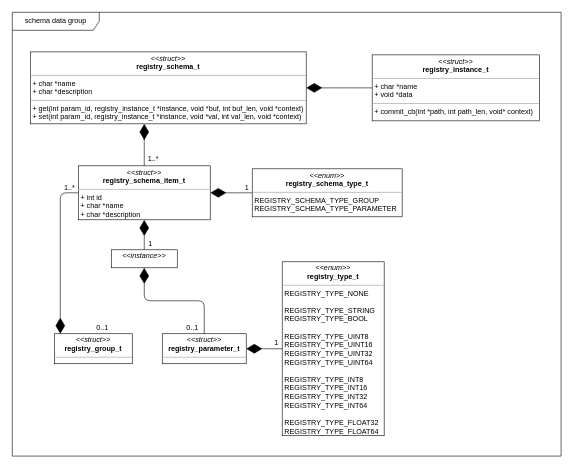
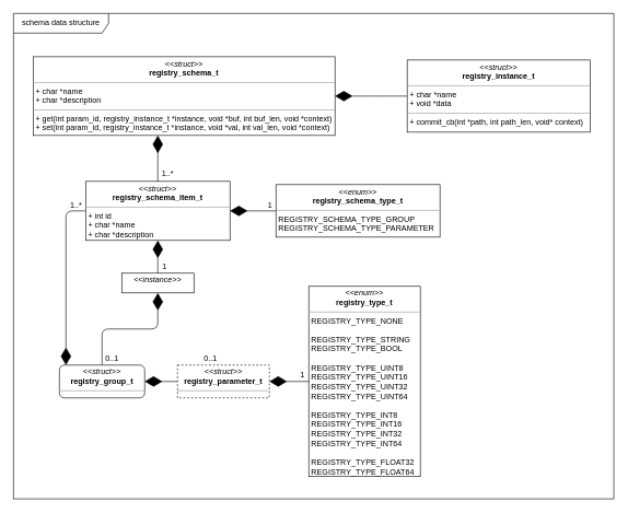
- <mxCell id="2" value="schema data group" style="shape=umlFrame;whiteSpace=wrap;html=1;verticalAlign=top;width=145;height=30;swimlaneFillColor=#ffffff;" parent="1" vertex="1"><mxGeometry x="20" y="20" width="915" height="740" as="geometry" /></mxCell>
+ <mxCell id="2" value="schema data structure" style="shape=umlFrame;whiteSpace=wrap;html=1;verticalAlign=top;width=145;height=30;swimlaneFillColor=#ffffff;" parent="1" vertex="1"><mxGeometry x="20" y="20" width="915" height="740" as="geometry" /></mxCell>
+ <mxCell id="10" value="" style="endArrow=diamondThin;endFill=1;endSize=24;html=1;edgeStyle=elbowEdgeStyle;entryX=0.5;entryY=1;entryDx=0;entryDy=0;elbow=vertical;" parent="1" source="7" target="20" edge="1"><mxGeometry width="160" relative="1" as="geometry"><mxPoint x="340" y="686" as="sourcePoint" /><mxPoint x="255" y="506" as="targetPoint" /></mxGeometry></mxCell>
- <mxCell id="11" value="" style="endArrow=diamondThin;endFill=1;endSize=24;html=1;edgeStyle=elbowEdgeStyle;elbow=vertical;" parent="1" source="8" target="20" edge="1"><mxGeometry width="160" relative="1" as="geometry"><mxPoint x="174" y="566" as="sourcePoint" /><mxPoint x="255" y="506" as="targetPoint" /></mxGeometry></mxCell>
+ <mxCell id="11" value="" style="endArrow=diamondThin;endFill=1;endSize=24;html=1;edgeStyle=elbowEdgeStyle;elbow=vertical;" parent="1" source="8" target="7" edge="1"><mxGeometry width="160" relative="1" as="geometry"><mxPoint x="174" y="566" as="sourcePoint" /><mxPoint x="255" y="506" as="targetPoint" /></mxGeometry></mxCell>
- <mxCell id="7" value="&lt;p style=&quot;margin: 0px ; margin-top: 4px ; text-align: center&quot;&gt;&lt;i&gt;&amp;lt;&amp;lt;struct&amp;gt;&amp;gt;&lt;/i&gt;&lt;br&gt;&lt;b&gt;registry_group_t&lt;/b&gt;&lt;br&gt;&lt;/p&gt;&lt;hr size=&quot;1&quot;&gt;&lt;p style=&quot;margin: 0px ; margin-left: 4px&quot;&gt;&lt;br&gt;&lt;/p&gt;&lt;p style=&quot;margin: 0px ; margin-left: 4px&quot;&gt;&amp;nbsp;&lt;/p&gt;" style="verticalAlign=top;align=left;overflow=fill;fontSize=12;fontFamily=Helvetica;html=1;" parent="1" vertex="1"><mxGeometry x="90" y="556" width="130" height="50" as="geometry" /></mxCell>
+ <mxCell id="7" value="&lt;p style=&quot;margin: 0px ; margin-top: 4px ; text-align: center&quot;&gt;&lt;i&gt;&amp;lt;&amp;lt;struct&amp;gt;&amp;gt;&lt;/i&gt;&lt;br&gt;&lt;b&gt;registry_group_t&lt;/b&gt;&lt;br&gt;&lt;/p&gt;&lt;hr size=&quot;1&quot;&gt;&lt;p style=&quot;margin: 0px ; margin-left: 4px&quot;&gt;&lt;br&gt;&lt;/p&gt;&lt;p style=&quot;margin: 0px ; margin-left: 4px&quot;&gt;&amp;nbsp;&lt;/p&gt;" style="verticalAlign=top;align=left;overflow=fill;fontSize=12;fontFamily=Helvetica;html=1;rounded=1;" parent="1" vertex="1"><mxGeometry x="90" y="556" width="130" height="50" as="geometry" /></mxCell>
- <mxCell id="8" value="&lt;p style=&quot;margin: 0px ; margin-top: 4px ; text-align: center&quot;&gt;&lt;i&gt;&amp;lt;&amp;lt;struct&amp;gt;&amp;gt;&lt;/i&gt;&lt;br&gt;&lt;b&gt;registry_parameter_t&lt;/b&gt;&lt;br&gt;&lt;/p&gt;&lt;hr size=&quot;1&quot;&gt;&lt;p style=&quot;margin: 0px ; margin-left: 4px&quot;&gt;&lt;br&gt;&lt;/p&gt;" style="verticalAlign=top;align=left;overflow=fill;fontSize=12;fontFamily=Helvetica;html=1;" parent="1" vertex="1"><mxGeometry x="270" y="556" width="140" height="50" as="geometry" /></mxCell>
+ <mxCell id="8" value="&lt;p style=&quot;margin: 0px ; margin-top: 4px ; text-align: center&quot;&gt;&lt;i&gt;&amp;lt;&amp;lt;struct&amp;gt;&amp;gt;&lt;/i&gt;&lt;br&gt;&lt;b&gt;registry_parameter_t&lt;/b&gt;&lt;br&gt;&lt;/p&gt;&lt;hr size=&quot;1&quot;&gt;&lt;p style=&quot;margin: 0px ; margin-left: 4px&quot;&gt;&lt;br&gt;&lt;/p&gt;" style="verticalAlign=top;align=left;overflow=fill;fontSize=12;fontFamily=Helvetica;html=1;dashed=1;" parent="1" vertex="1"><mxGeometry x="270" y="556" width="140" height="50" as="geometry" /></mxCell>
